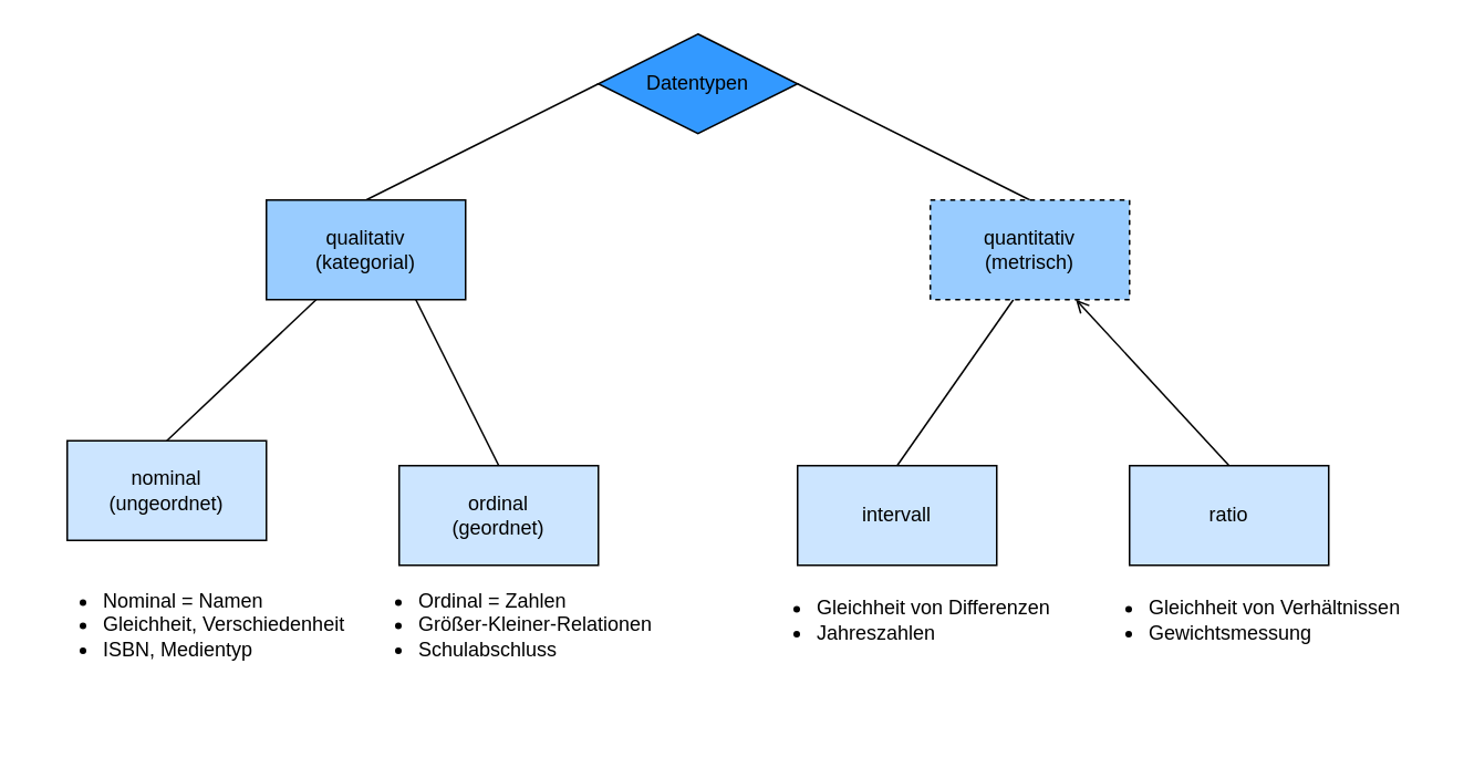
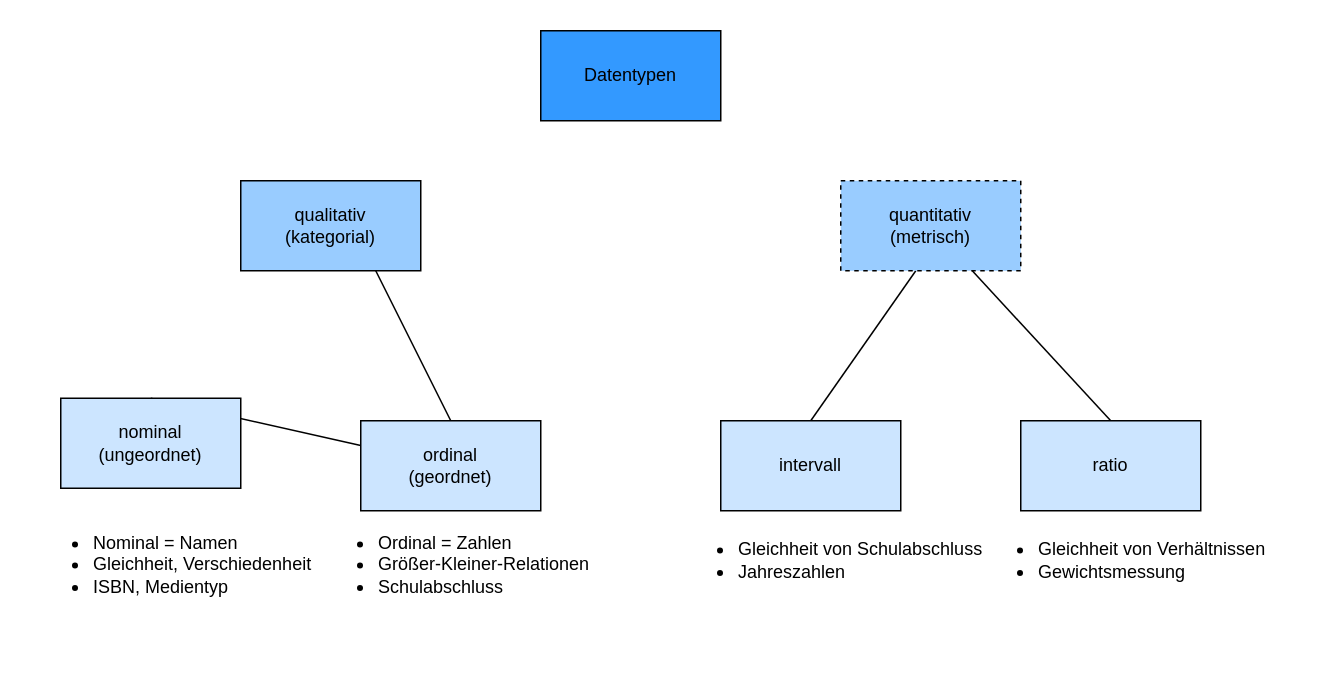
- <mxCell id="12" value="Datentypen" style="rhombus;whiteSpace=wrap;html=1;fillColor=#3399FF;" parent="1" vertex="1"><mxGeometry x="360" y="20" width="120" height="60" as="geometry" /></mxCell>
+ <mxCell id="12" value="Datentypen" style="rounded=0;whiteSpace=wrap;html=1;fillColor=#3399FF;" parent="1" vertex="1"><mxGeometry x="360" y="20" width="120" height="60" as="geometry" /></mxCell>
- <mxCell id="6" value="" style="endArrow=none;html=1;exitX=0.5;exitY=0;exitDx=0;exitDy=0;entryX=0;entryY=0.5;entryDx=0;entryDy=0;" parent="1" source="13" target="12" edge="1"><mxGeometry width="50" height="50" relative="1" as="geometry"><mxPoint x="220" y="120" as="sourcePoint" /><mxPoint x="350" y="60" as="targetPoint" /></mxGeometry></mxCell>
- <mxCell id="7" value="" style="endArrow=none;html=1;exitX=0.5;exitY=0;exitDx=0;exitDy=0;entryX=1;entryY=0.5;entryDx=0;entryDy=0;" parent="1" source="14" target="12" edge="1"><mxGeometry width="50" height="50" relative="1" as="geometry"><mxPoint x="620" y="120" as="sourcePoint" /><mxPoint x="470" y="60" as="targetPoint" /></mxGeometry></mxCell>
- <mxCell id="5" value="" style="endArrow=open;html=1;exitX=0.5;exitY=0;exitDx=0;exitDy=0;" parent="1" source="18" target="14" edge="1"><mxGeometry width="50" height="50" relative="1" as="geometry"><mxPoint x="740" y="280" as="sourcePoint" /><mxPoint x="640" y="200" as="targetPoint" /></mxGeometry></mxCell>
+ <mxCell id="5" value="" style="endArrow=none;html=1;exitX=0.5;exitY=0;exitDx=0;exitDy=0;" parent="1" source="18" target="14" edge="1"><mxGeometry width="50" height="50" relative="1" as="geometry"><mxPoint x="740" y="280" as="sourcePoint" /><mxPoint x="640" y="200" as="targetPoint" /></mxGeometry></mxCell>
- <mxCell id="2" value="" style="endArrow=none;html=1;exitX=0.5;exitY=0;exitDx=0;exitDy=0;entryX=0.25;entryY=1;entryDx=0;entryDy=0;" parent="1" source="15" target="13" edge="1"><mxGeometry width="50" height="50" relative="1" as="geometry"><mxPoint x="110" y="280" as="sourcePoint" /><mxPoint x="190" y="180" as="targetPoint" /></mxGeometry></mxCell>
+ <mxCell id="2" value="" style="endArrow=none;html=1;exitX=0.5;exitY=0;exitDx=0;exitDy=0;" parent="1" source="15" target="16" edge="1"><mxGeometry width="50" height="50" relative="1" as="geometry"><mxPoint x="110" y="280" as="sourcePoint" /><mxPoint x="190" y="180" as="targetPoint" /></mxGeometry></mxCell>
- <mxCell id="10" value="&lt;div&gt;&lt;br&gt;&lt;ul&gt;&lt;li&gt;Gleichheit von Differenzen&lt;br&gt;&lt;/li&gt;&lt;li&gt;Jahreszahlen&lt;br&gt;&lt;/li&gt;&lt;/ul&gt;&lt;/div&gt;&lt;div&gt;&lt;br&gt;&lt;/div&gt;" style="text;html=1;resizable=0;points=[];autosize=1;align=left;verticalAlign=top;spacingTop=-4;" parent="1" vertex="1"><mxGeometry x="450" y="330" width="200" height="80" as="geometry" /></mxCell>
+ <mxCell id="10" value="&lt;div&gt;&lt;br&gt;&lt;ul&gt;&lt;li&gt;Gleichheit von Schulabschluss&lt;br&gt;&lt;/li&gt;&lt;li&gt;Jahreszahlen&lt;br&gt;&lt;/li&gt;&lt;/ul&gt;&lt;/div&gt;&lt;div&gt;&lt;br&gt;&lt;/div&gt;" style="text;html=1;resizable=0;points=[];autosize=1;align=left;verticalAlign=top;spacingTop=-4;" parent="1" vertex="1"><mxGeometry x="450" y="330" width="200" height="80" as="geometry" /></mxCell>
